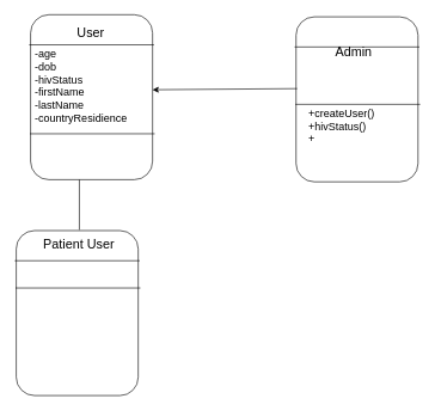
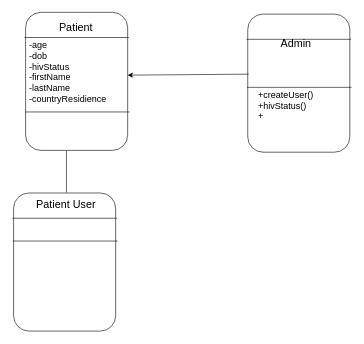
- <mxCell id="7" value="&lt;font style=&quot;font-size: 18px;&quot;&gt;User&lt;/font&gt;" style="text;strokeColor=none;align=center;fillColor=none;html=1;verticalAlign=middle;whiteSpace=wrap;rounded=0;" parent="3" vertex="1"><mxGeometry x="36" y="10" width="100" height="30" as="geometry" /></mxCell>
+ <mxCell id="7" value="&lt;font style=&quot;font-size: 18px;&quot;&gt;Patient&lt;/font&gt;" style="text;strokeColor=none;align=center;fillColor=none;html=1;verticalAlign=middle;whiteSpace=wrap;rounded=0;" parent="3" vertex="1"><mxGeometry x="36" y="10" width="100" height="30" as="geometry" /></mxCell>
